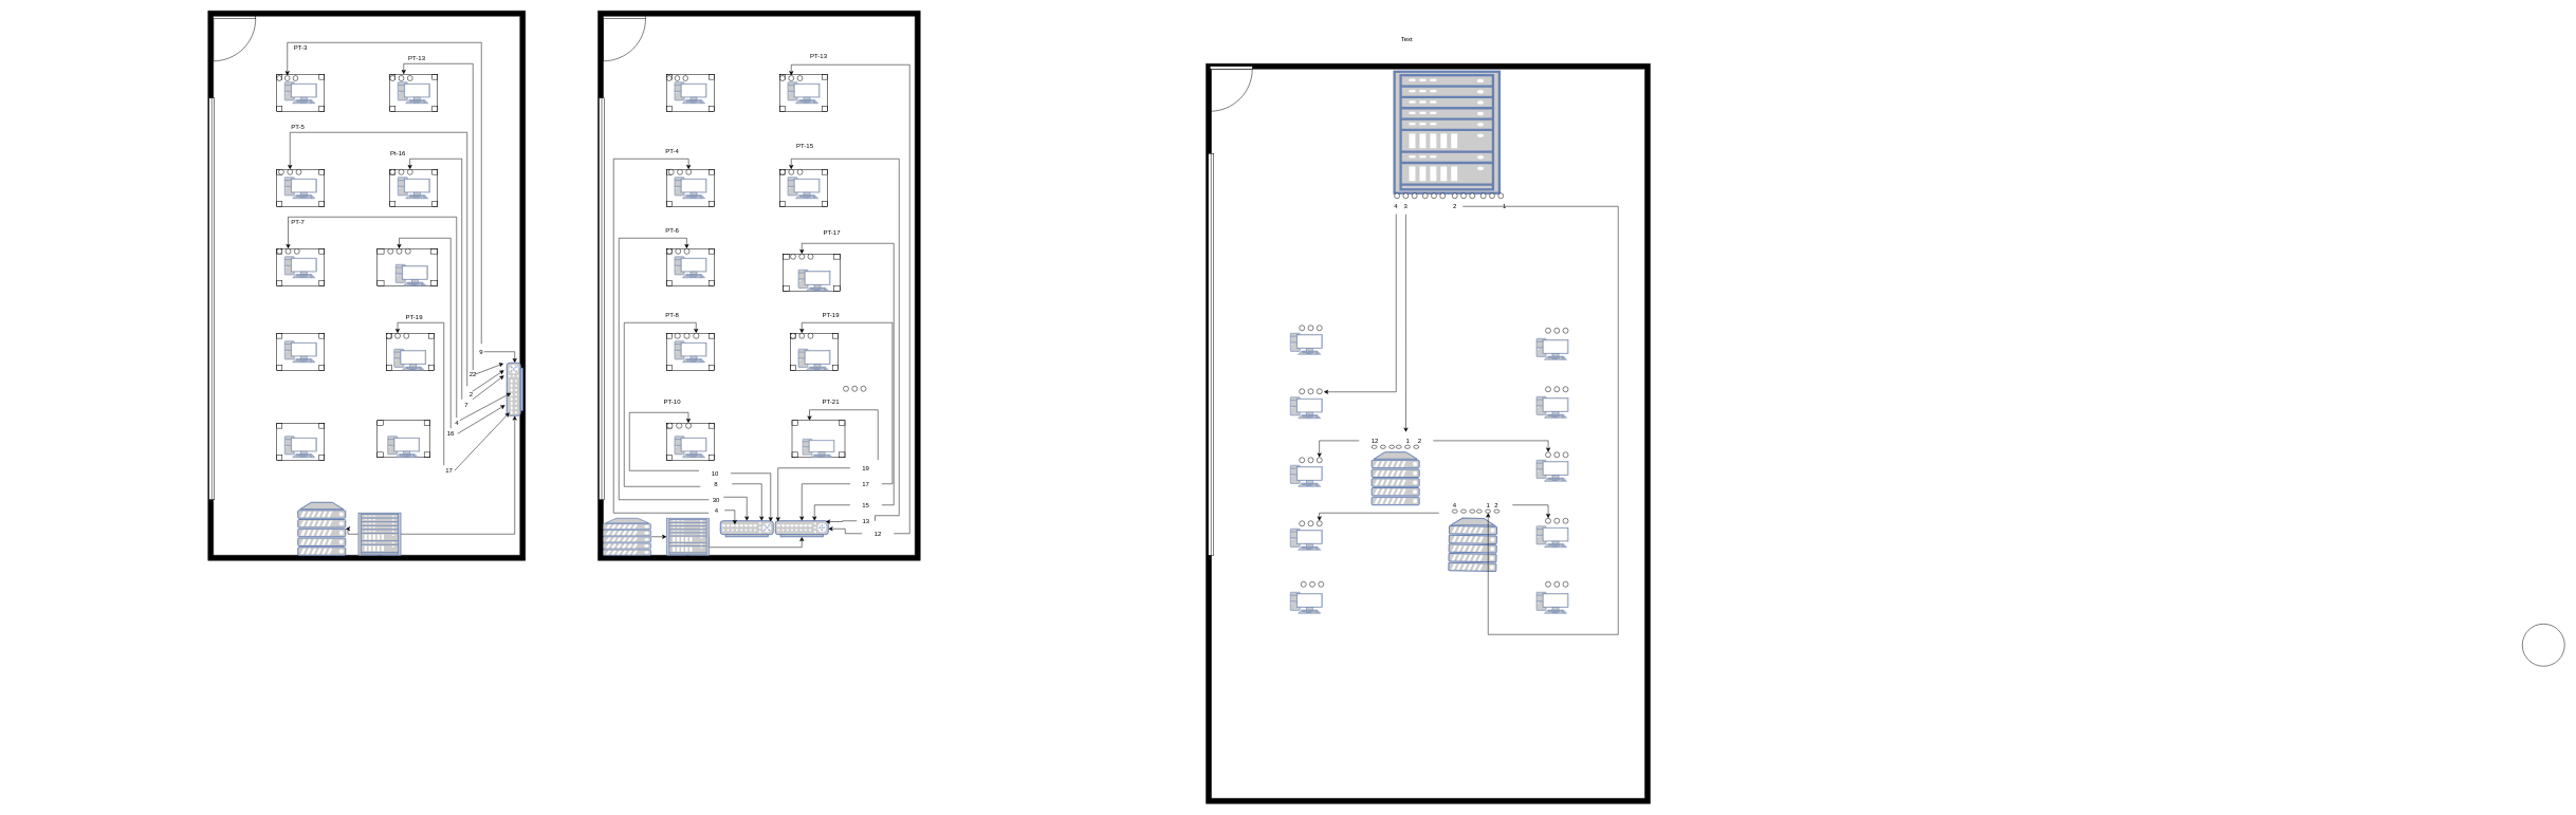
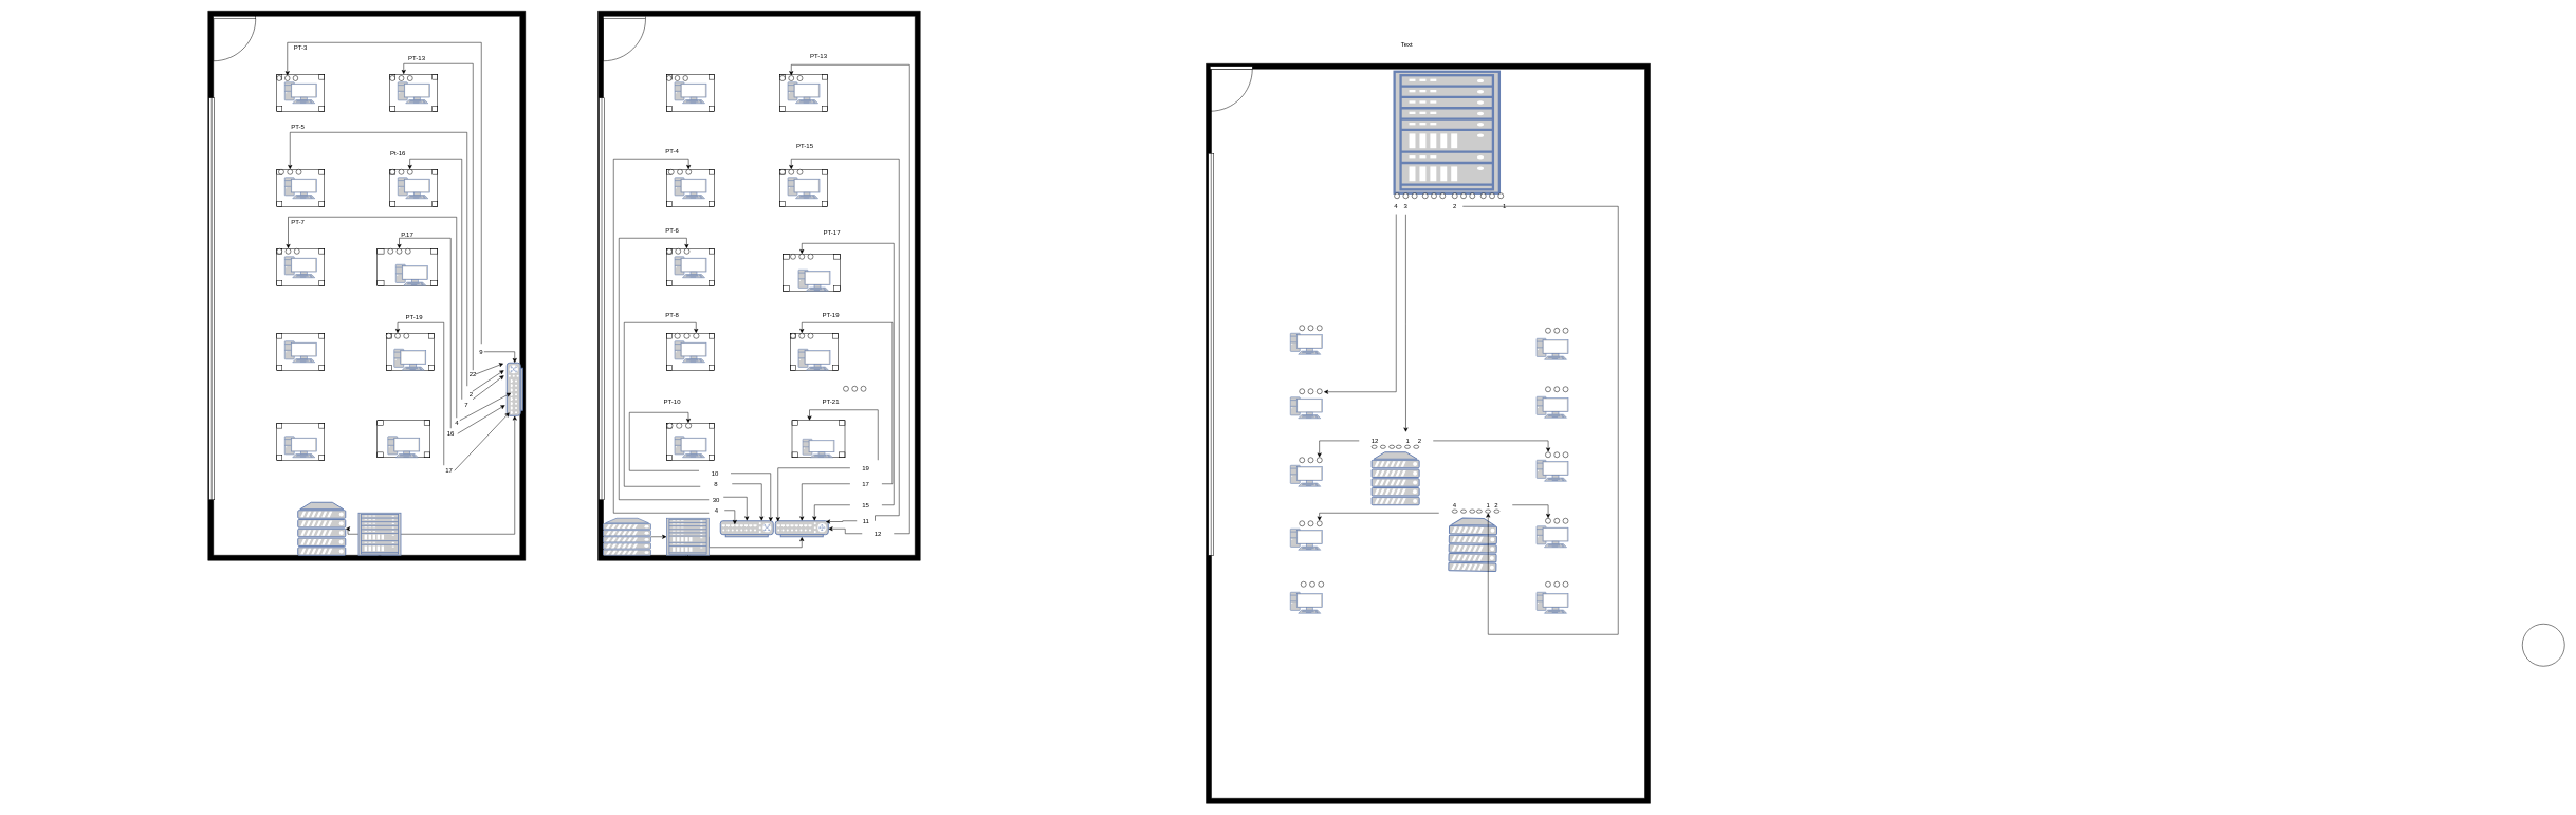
- <mxCell id="199" value="Text" style="text;html=1;align=center;verticalAlign=middle;resizable=0;points=[];autosize=1;strokeColor=none;fillColor=none;" vertex="1" parent="1"><mxGeometry x="2635" y="58" width="50" height="30" as="geometry" /></mxCell>
+ <mxCell id="199" value="Text" style="text;html=1;align=center;verticalAlign=middle;resizable=0;points=[];autosize=1;strokeColor=none;fillColor=none;" vertex="1" parent="1"><mxGeometry x="2635" y="68" width="50" height="30" as="geometry" /></mxCell>
+ <mxCell id="39" value="&lt;font style=&quot;vertical-align: inherit;&quot;&gt;&lt;font style=&quot;vertical-align: inherit;&quot;&gt;P.17&lt;/font&gt;&lt;/font&gt;" style="text;strokeColor=none;align=center;fillColor=none;html=1;verticalAlign=middle;whiteSpace=wrap;rounded=0;" parent="1" vertex="1"><mxGeometry x="760" y="433.5" width="20" height="21" as="geometry" /></mxCell>
- <mxCell id="112" value="13" style="text;strokeColor=none;align=center;fillColor=none;html=1;verticalAlign=middle;whiteSpace=wrap;rounded=0;" parent="1" vertex="1"><mxGeometry x="1620" y="970" width="34.5" height="30" as="geometry" /></mxCell>
+ <mxCell id="112" value="11" style="text;strokeColor=none;align=center;fillColor=none;html=1;verticalAlign=middle;whiteSpace=wrap;rounded=0;" parent="1" vertex="1"><mxGeometry x="1620" y="970" width="34.5" height="30" as="geometry" /></mxCell>
